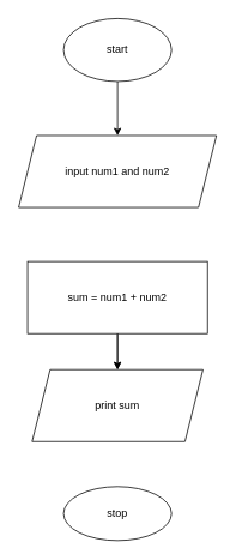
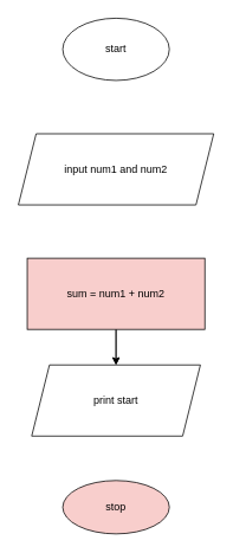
- <mxCell id="2" style="edgeStyle=orthogonalEdgeStyle;rounded=0;orthogonalLoop=1;jettySize=auto;html=1;entryX=0.5;entryY=0;entryDx=0;entryDy=0;" edge="1" parent="1" source="3" target="4"><mxGeometry relative="1" as="geometry" /></mxCell>
- <mxCell id="7" value="sum = num1 + num2" style="rounded=0;whiteSpace=wrap;html=1;" vertex="1" parent="1"><mxGeometry x="30" y="290" width="200" height="80" as="geometry" /></mxCell>
+ <mxCell id="7" value="sum = num1 + num2" style="rounded=0;whiteSpace=wrap;html=1;fillColor=#f8cecc;" vertex="1" parent="1"><mxGeometry x="30" y="290" width="200" height="80" as="geometry" /></mxCell>
- <mxCell id="8" value="print sum" style="shape=parallelogram;perimeter=parallelogramPerimeter;whiteSpace=wrap;html=1;fixedSize=1;" vertex="1" parent="1"><mxGeometry x="35" y="410" width="190" height="80" as="geometry" /></mxCell>
+ <mxCell id="8" value="print start" style="shape=parallelogram;perimeter=parallelogramPerimeter;whiteSpace=wrap;html=1;fixedSize=1;" vertex="1" parent="1"><mxGeometry x="35" y="410" width="190" height="80" as="geometry" /></mxCell>
- <mxCell id="9" value="stop" style="ellipse;whiteSpace=wrap;html=1;" vertex="1" parent="1"><mxGeometry x="70" y="540" width="120" height="60" as="geometry" /></mxCell>
+ <mxCell id="9" value="stop" style="ellipse;whiteSpace=wrap;html=1;fillColor=#f8cecc;" vertex="1" parent="1"><mxGeometry x="70" y="540" width="120" height="60" as="geometry" /></mxCell>
